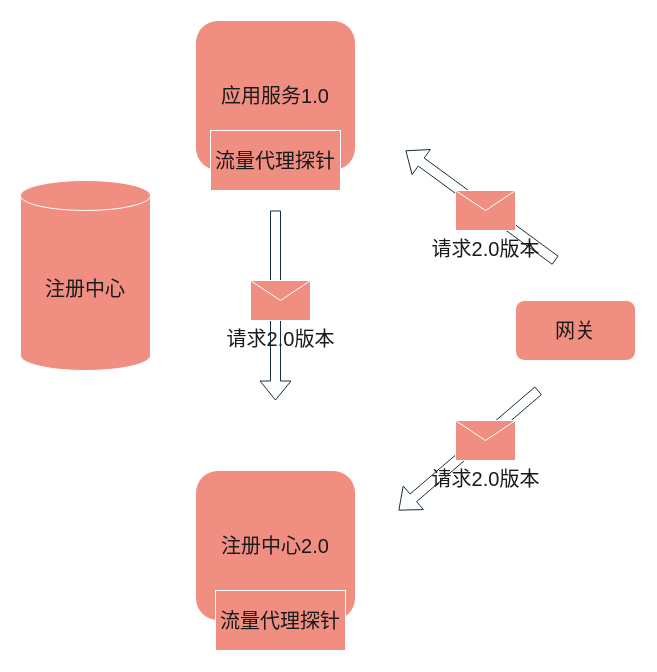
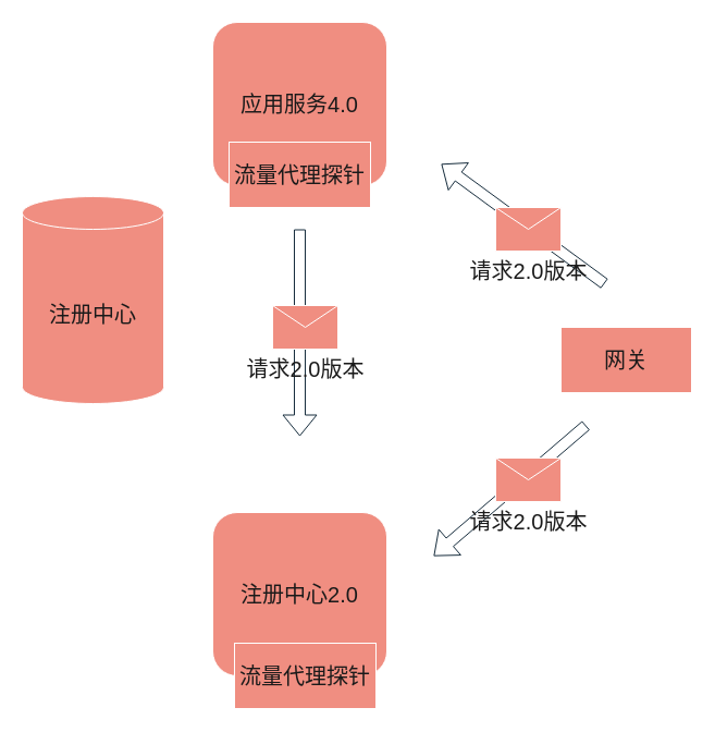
- <mxCell id="2" value="&lt;font style=&quot;font-size: 20px;&quot;&gt;应用服务1.0&lt;/font&gt;" style="rounded=1;whiteSpace=wrap;html=1;labelBackgroundColor=none;fillColor=#F08E81;strokeColor=#FFFFFF;fontColor=#1A1A1A;" vertex="1" parent="1"><mxGeometry x="195" y="20" width="160" height="150" as="geometry" /></mxCell>
+ <mxCell id="2" value="&lt;font style=&quot;font-size: 20px;&quot;&gt;应用服务4.0&lt;/font&gt;" style="rounded=1;whiteSpace=wrap;html=1;labelBackgroundColor=none;fillColor=#F08E81;strokeColor=#FFFFFF;fontColor=#1A1A1A;" vertex="1" parent="1"><mxGeometry x="195" y="20" width="160" height="150" as="geometry" /></mxCell>
- <mxCell id="7" value="&lt;font style=&quot;font-size: 20px;&quot;&gt;网关&lt;/font&gt;" style="rounded=1;whiteSpace=wrap;html=1;labelBackgroundColor=none;fillColor=#F08E81;strokeColor=#FFFFFF;fontColor=#1A1A1A;" vertex="1" parent="1"><mxGeometry x="515" y="300" width="120" height="60" as="geometry" /></mxCell>
+ <mxCell id="7" value="&lt;font style=&quot;font-size: 20px;&quot;&gt;网关&lt;/font&gt;" style="whiteSpace=wrap;html=1;labelBackgroundColor=none;fillColor=#F08E81;strokeColor=#FFFFFF;fontColor=#1A1A1A;rounded=0;" vertex="1" parent="1"><mxGeometry x="515" y="300" width="120" height="60" as="geometry" /></mxCell>
